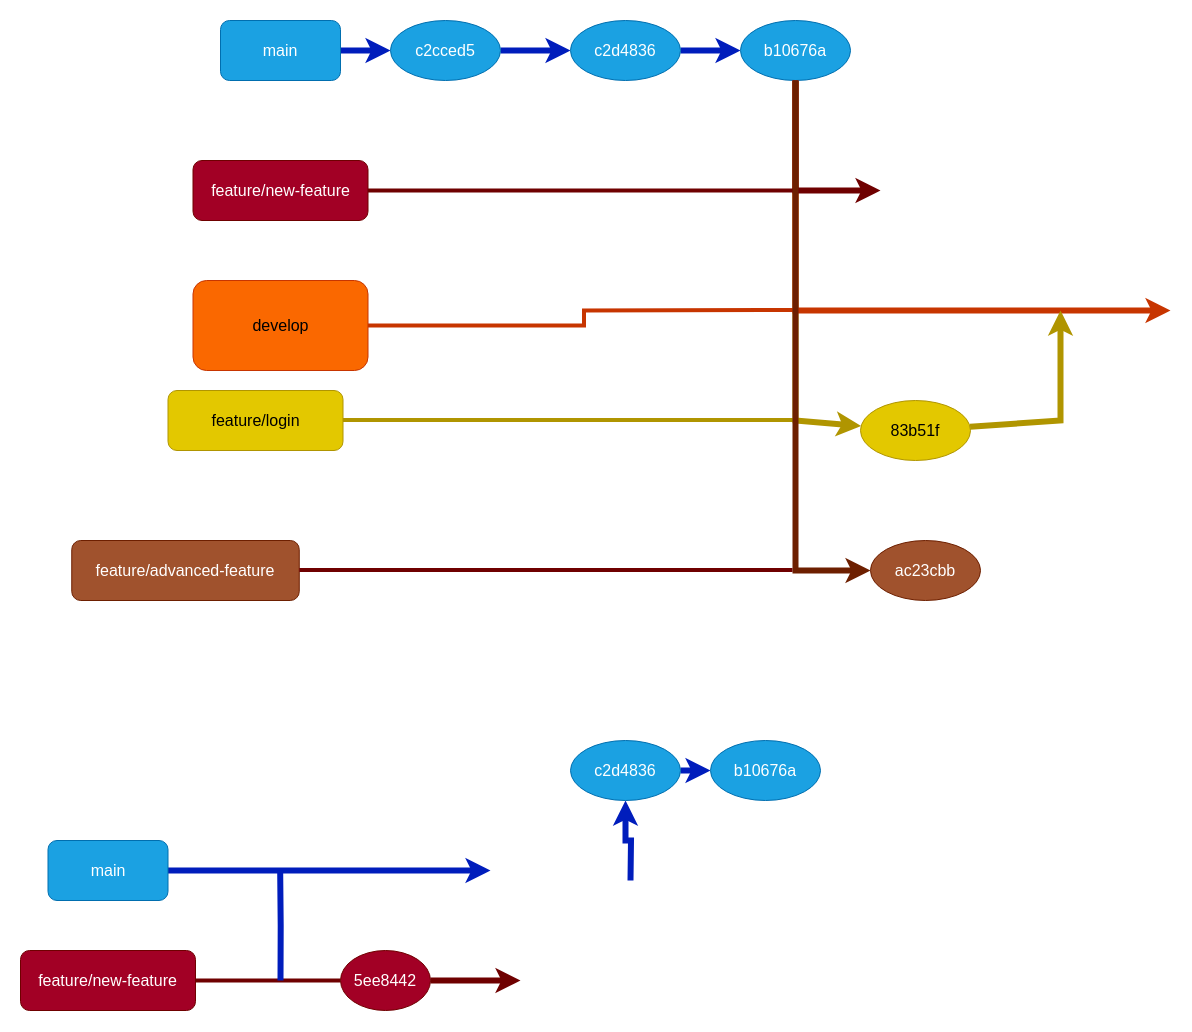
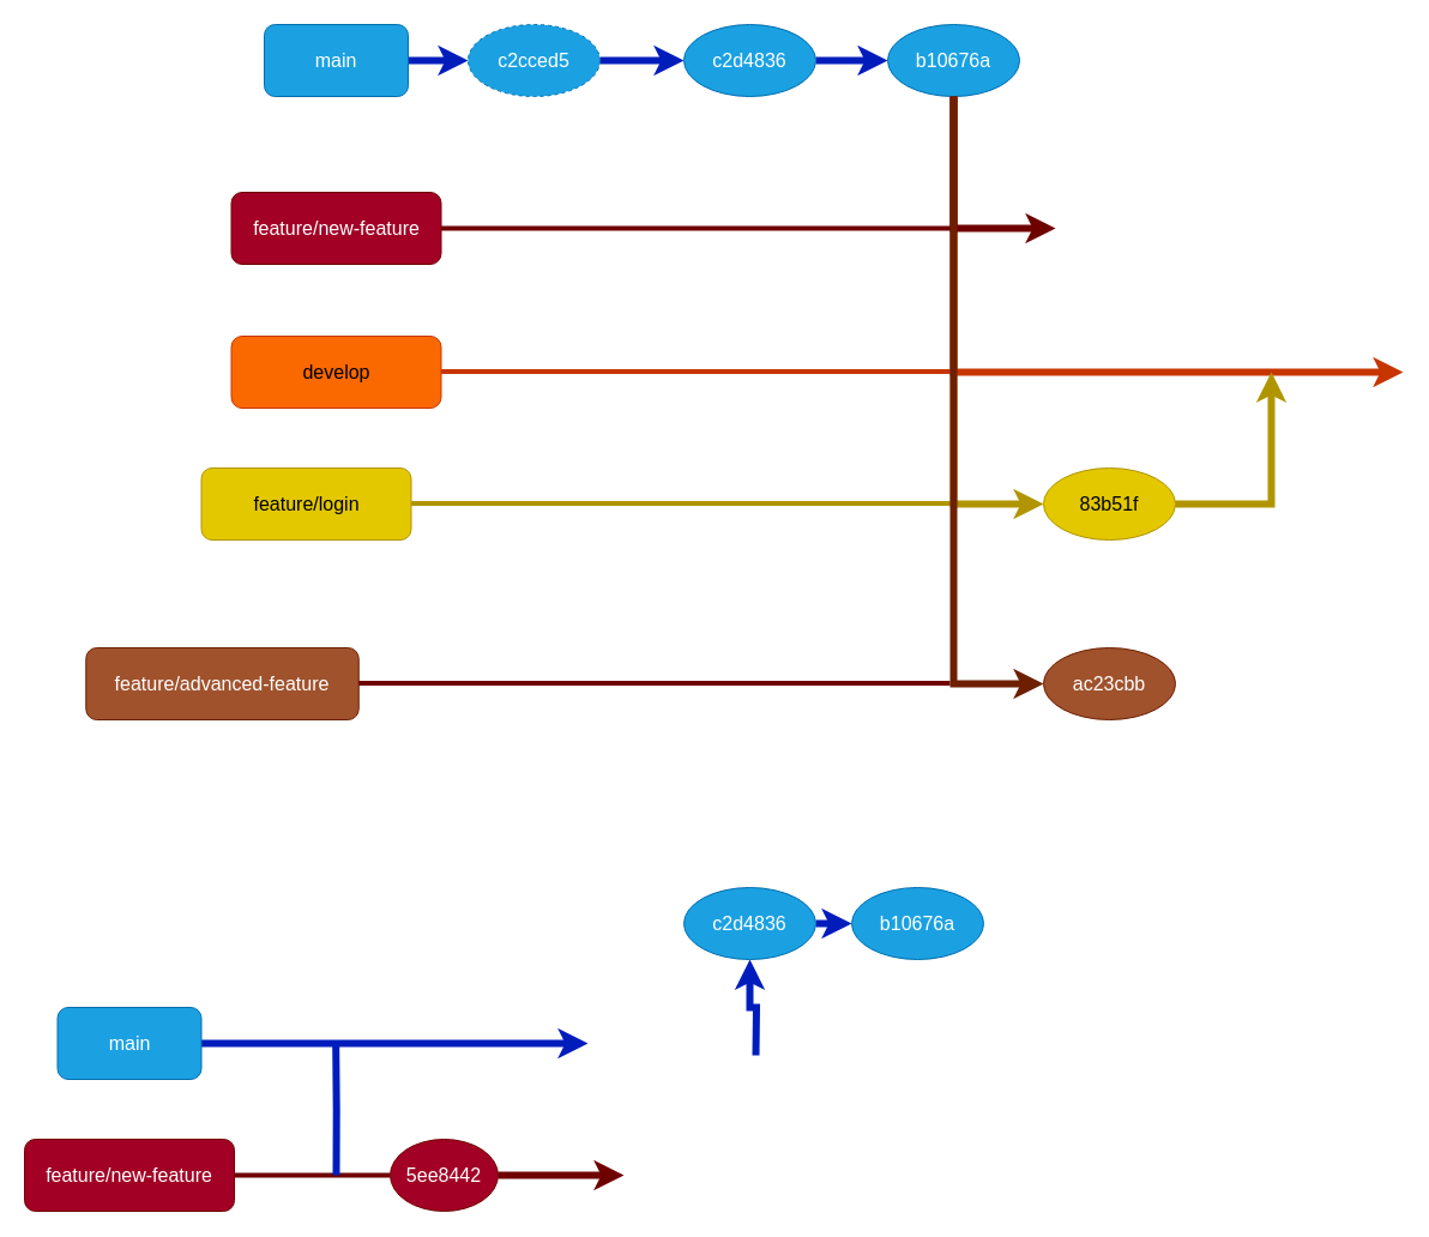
- <mxCell id="4" value="c2cced5" style="ellipse;whiteSpace=wrap;html=1;fontSize=16;fillColor=#1ba1e2;fontColor=#ffffff;strokeColor=#006EAF;" parent="1" vertex="1"><mxGeometry x="390" y="20" width="110" height="60" as="geometry" /></mxCell>
+ <mxCell id="4" value="c2cced5" style="ellipse;whiteSpace=wrap;html=1;fontSize=16;fillColor=#1ba1e2;fontColor=#ffffff;strokeColor=#006EAF;dashed=1;" parent="1" vertex="1"><mxGeometry x="390" y="20" width="110" height="60" as="geometry" /></mxCell>
- <mxCell id="11" value="develop" style="rounded=1;whiteSpace=wrap;html=1;fontSize=16;fillColor=#fa6800;fontColor=#000000;strokeColor=#C73500;" parent="1" vertex="1"><mxGeometry x="192.5" y="280" width="175" height="90" as="geometry" /></mxCell>
+ <mxCell id="11" value="develop" style="rounded=1;whiteSpace=wrap;html=1;fontSize=16;fillColor=#fa6800;fontColor=#000000;strokeColor=#C73500;" parent="1" vertex="1"><mxGeometry x="192.5" y="280" width="175" height="60" as="geometry" /></mxCell>
- <mxCell id="18" value="83b51f" style="ellipse;whiteSpace=wrap;html=1;fontSize=16;fillColor=#e3c800;fontColor=#000000;strokeColor=#B09500;" parent="1" vertex="1"><mxGeometry x="860" y="400" width="110" height="60" as="geometry" /></mxCell>
+ <mxCell id="18" value="83b51f" style="ellipse;whiteSpace=wrap;html=1;fontSize=16;fillColor=#e3c800;fontColor=#000000;strokeColor=#B09500;" parent="1" vertex="1"><mxGeometry x="870" y="390" width="110" height="60" as="geometry" /></mxCell>
- <mxCell id="25" value="5ee8442" style="ellipse;whiteSpace=wrap;html=1;fontSize=16;fillColor=#a20025;fontColor=#ffffff;strokeColor=#6F0000;" vertex="1" parent="1"><mxGeometry x="340" y="950" width="90" height="60" as="geometry" /></mxCell>
+ <mxCell id="25" value="5ee8442" style="ellipse;whiteSpace=wrap;html=1;fontSize=16;fillColor=#a20025;fontColor=#ffffff;strokeColor=#6F0000;" vertex="1" parent="1"><mxGeometry x="325" y="950" width="90" height="60" as="geometry" /></mxCell>
